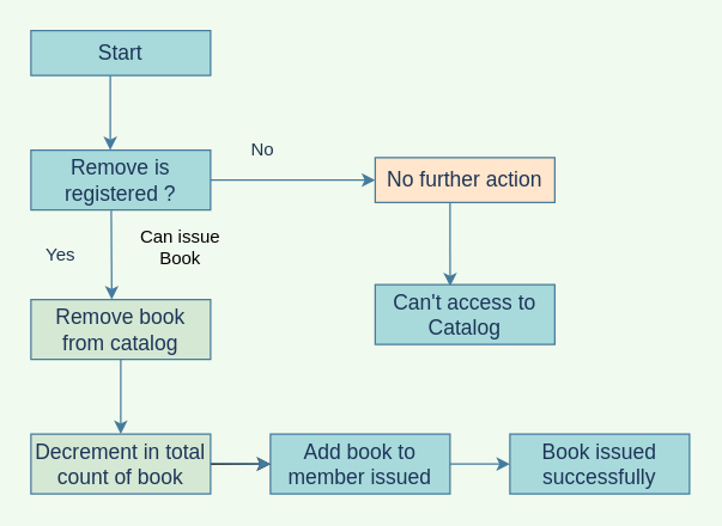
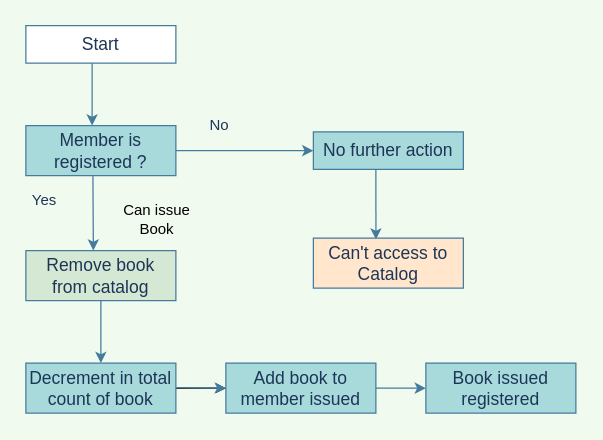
- <mxCell id="2" value="&lt;font style=&quot;font-size: 14px&quot;&gt;Start&lt;/font&gt;" style="rounded=0;whiteSpace=wrap;html=1;fillColor=#A8DADC;strokeColor=#457B9D;fontColor=#1D3557;" parent="1" vertex="1"><mxGeometry x="20" y="20" width="120" height="30" as="geometry" /></mxCell>
+ <mxCell id="2" value="&lt;font style=&quot;font-size: 14px&quot;&gt;Start&lt;/font&gt;" style="rounded=0;whiteSpace=wrap;html=1;fillColor=#ffffff;strokeColor=#457B9D;fontColor=#1D3557;" parent="1" vertex="1"><mxGeometry x="20" y="20" width="120" height="30" as="geometry" /></mxCell>
- <mxCell id="4" value="&lt;font style=&quot;font-size: 14px&quot;&gt;Remove is registered ?&lt;/font&gt;" style="rounded=0;whiteSpace=wrap;html=1;fillColor=#A8DADC;strokeColor=#457B9D;fontColor=#1D3557;" parent="1" vertex="1"><mxGeometry x="20" y="100" width="120" height="40" as="geometry" /></mxCell>
+ <mxCell id="4" value="&lt;font style=&quot;font-size: 14px&quot;&gt;Member is registered ?&lt;/font&gt;" style="rounded=0;whiteSpace=wrap;html=1;fillColor=#A8DADC;strokeColor=#457B9D;fontColor=#1D3557;" parent="1" vertex="1"><mxGeometry x="20" y="100" width="120" height="40" as="geometry" /></mxCell>
- <mxCell id="7" value="&lt;span style=&quot;font-size: 14px&quot;&gt;No further action&lt;/span&gt;" style="rounded=0;whiteSpace=wrap;html=1;fillColor=#ffe6cc;strokeColor=#457B9D;fontColor=#1D3557;" parent="1" vertex="1"><mxGeometry x="250" y="105" width="120" height="30" as="geometry" /></mxCell>
+ <mxCell id="7" value="&lt;span style=&quot;font-size: 14px&quot;&gt;No further action&lt;/span&gt;" style="rounded=0;whiteSpace=wrap;html=1;fillColor=#A8DADC;strokeColor=#457B9D;fontColor=#1D3557;" parent="1" vertex="1"><mxGeometry x="250" y="105" width="120" height="30" as="geometry" /></mxCell>
- <mxCell id="20" value="Can issue Book" style="text;html=1;strokeColor=none;fillColor=none;align=center;verticalAlign=middle;whiteSpace=wrap;rounded=0;" vertex="1" parent="1"><mxGeometry x="90" y="150" width="60" height="30" as="geometry" /></mxCell>
+ <mxCell id="20" value="Can issue Book" style="text;html=1;strokeColor=none;fillColor=none;align=center;verticalAlign=middle;whiteSpace=wrap;rounded=0;" vertex="1" parent="1"><mxGeometry x="95" y="160" width="60" height="30" as="geometry" /></mxCell>
- <mxCell id="15" value="Yes" style="text;html=1;strokeColor=none;fillColor=none;align=center;verticalAlign=middle;whiteSpace=wrap;rounded=0;fontColor=#1D3557;" parent="1" vertex="1"><mxGeometry x="20" y="160" width="40" height="20" as="geometry" /></mxCell>
+ <mxCell id="15" value="Yes" style="text;html=1;strokeColor=none;fillColor=none;align=center;verticalAlign=middle;whiteSpace=wrap;rounded=0;fontColor=#1D3557;" parent="1" vertex="1"><mxGeometry x="15" y="150" width="40" height="20" as="geometry" /></mxCell>
- <mxCell id="9" value="&lt;span style=&quot;font-size: 14px&quot;&gt;Can't access to Catalog&lt;/span&gt;" style="rounded=0;whiteSpace=wrap;html=1;fillColor=#A8DADC;strokeColor=#457B9D;fontColor=#1D3557;" parent="1" vertex="1"><mxGeometry x="250" y="190" width="120" height="40" as="geometry" /></mxCell>
+ <mxCell id="9" value="&lt;span style=&quot;font-size: 14px&quot;&gt;Can't access to Catalog&lt;/span&gt;" style="rounded=0;whiteSpace=wrap;html=1;fillColor=#ffe6cc;strokeColor=#457B9D;fontColor=#1D3557;" parent="1" vertex="1"><mxGeometry x="250" y="190" width="120" height="40" as="geometry" /></mxCell>
- <mxCell id="12" value="&lt;span style=&quot;font-size: 14px&quot;&gt;Decrement in total count of book&lt;/span&gt;" style="rounded=0;whiteSpace=wrap;html=1;fillColor=#d5e8d4;strokeColor=#457B9D;fontColor=#1D3557;" parent="1" vertex="1"><mxGeometry x="20" y="290" width="120" height="40" as="geometry" /></mxCell>
+ <mxCell id="12" value="&lt;span style=&quot;font-size: 14px&quot;&gt;Decrement in total count of book&lt;/span&gt;" style="rounded=0;whiteSpace=wrap;html=1;fillColor=#A8DADC;strokeColor=#457B9D;fontColor=#1D3557;" parent="1" vertex="1"><mxGeometry x="20" y="290" width="120" height="40" as="geometry" /></mxCell>
- <mxCell id="11" value="" style="edgeStyle=orthogonalEdgeStyle;rounded=0;orthogonalLoop=1;jettySize=auto;html=1;" edge="1" parent="1" source="12" target="10"><mxGeometry relative="1" as="geometry" /></mxCell>
+ <mxCell id="11" value="" style="edgeStyle=orthogonalEdgeStyle;rounded=0;orthogonalLoop=1;jettySize=auto;html=1;endArrow=open;" edge="1" parent="1" source="12" target="10"><mxGeometry relative="1" as="geometry" /></mxCell>
- <mxCell id="19" value="&lt;span style=&quot;font-size: 14px&quot;&gt;Book issued successfully&lt;br&gt;&lt;/span&gt;" style="rounded=0;whiteSpace=wrap;html=1;fillColor=#A8DADC;strokeColor=#457B9D;fontColor=#1D3557;" parent="1" vertex="1"><mxGeometry x="340" y="290" width="120" height="40" as="geometry" /></mxCell>
+ <mxCell id="19" value="&lt;span style=&quot;font-size: 14px&quot;&gt;Book issued registered&lt;br&gt;&lt;/span&gt;" style="rounded=0;whiteSpace=wrap;html=1;fillColor=#A8DADC;strokeColor=#457B9D;fontColor=#1D3557;" parent="1" vertex="1"><mxGeometry x="340" y="290" width="120" height="40" as="geometry" /></mxCell>
